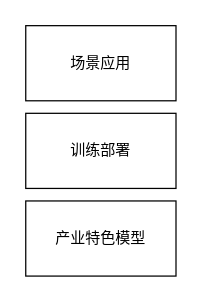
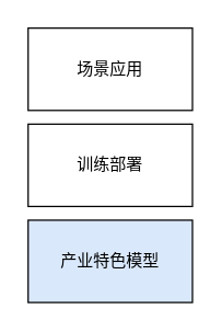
- <mxCell id="4" value="产业特色模型" style="rounded=0;whiteSpace=wrap;html=1;" vertex="1" parent="1"><mxGeometry x="20" y="160" width="120" height="60" as="geometry" /></mxCell>
+ <mxCell id="4" value="产业特色模型" style="rounded=0;whiteSpace=wrap;html=1;fillColor=#dae8fc;" vertex="1" parent="1"><mxGeometry x="20" y="160" width="120" height="60" as="geometry" /></mxCell>
